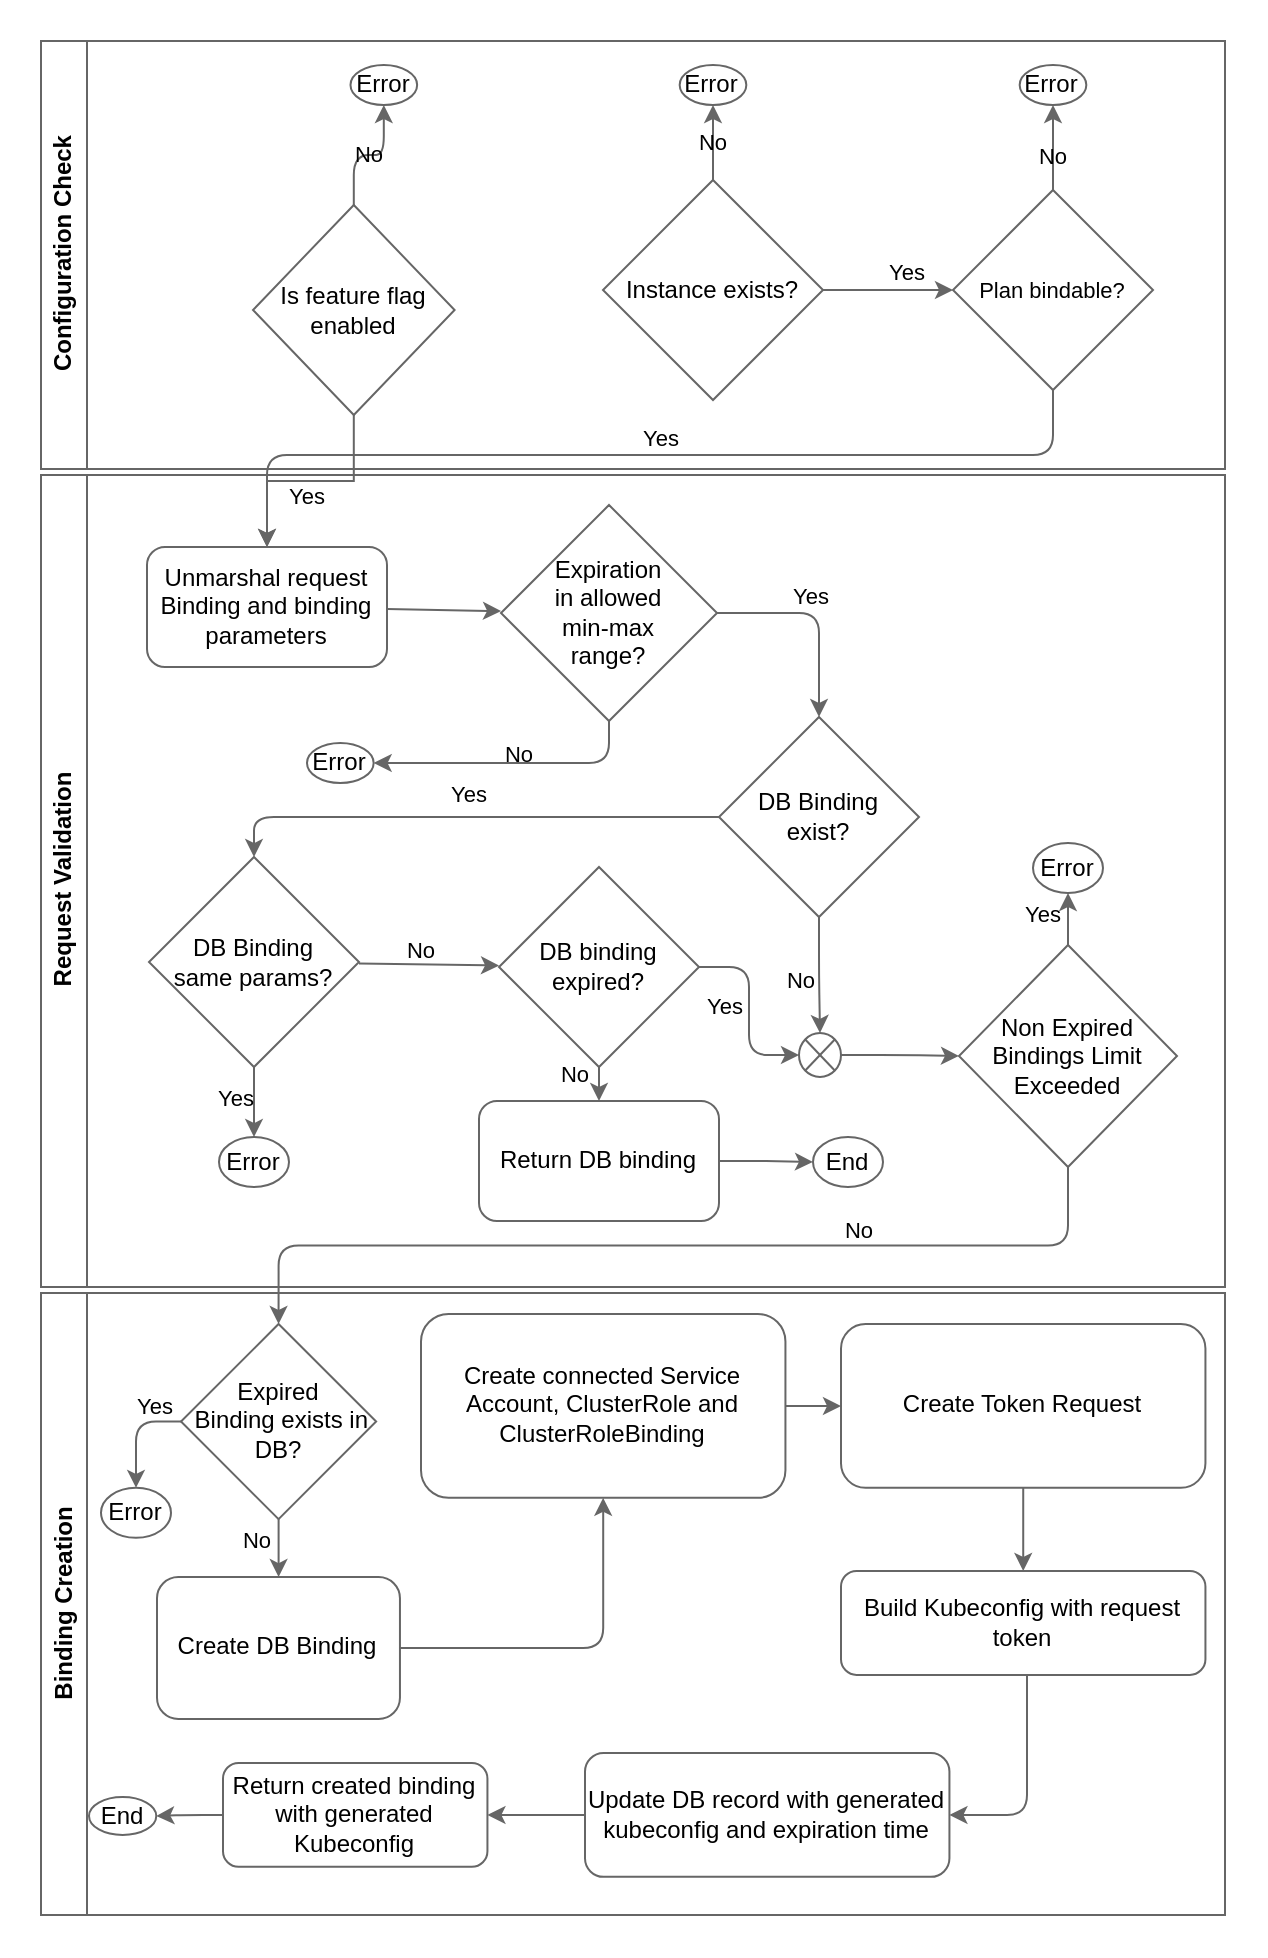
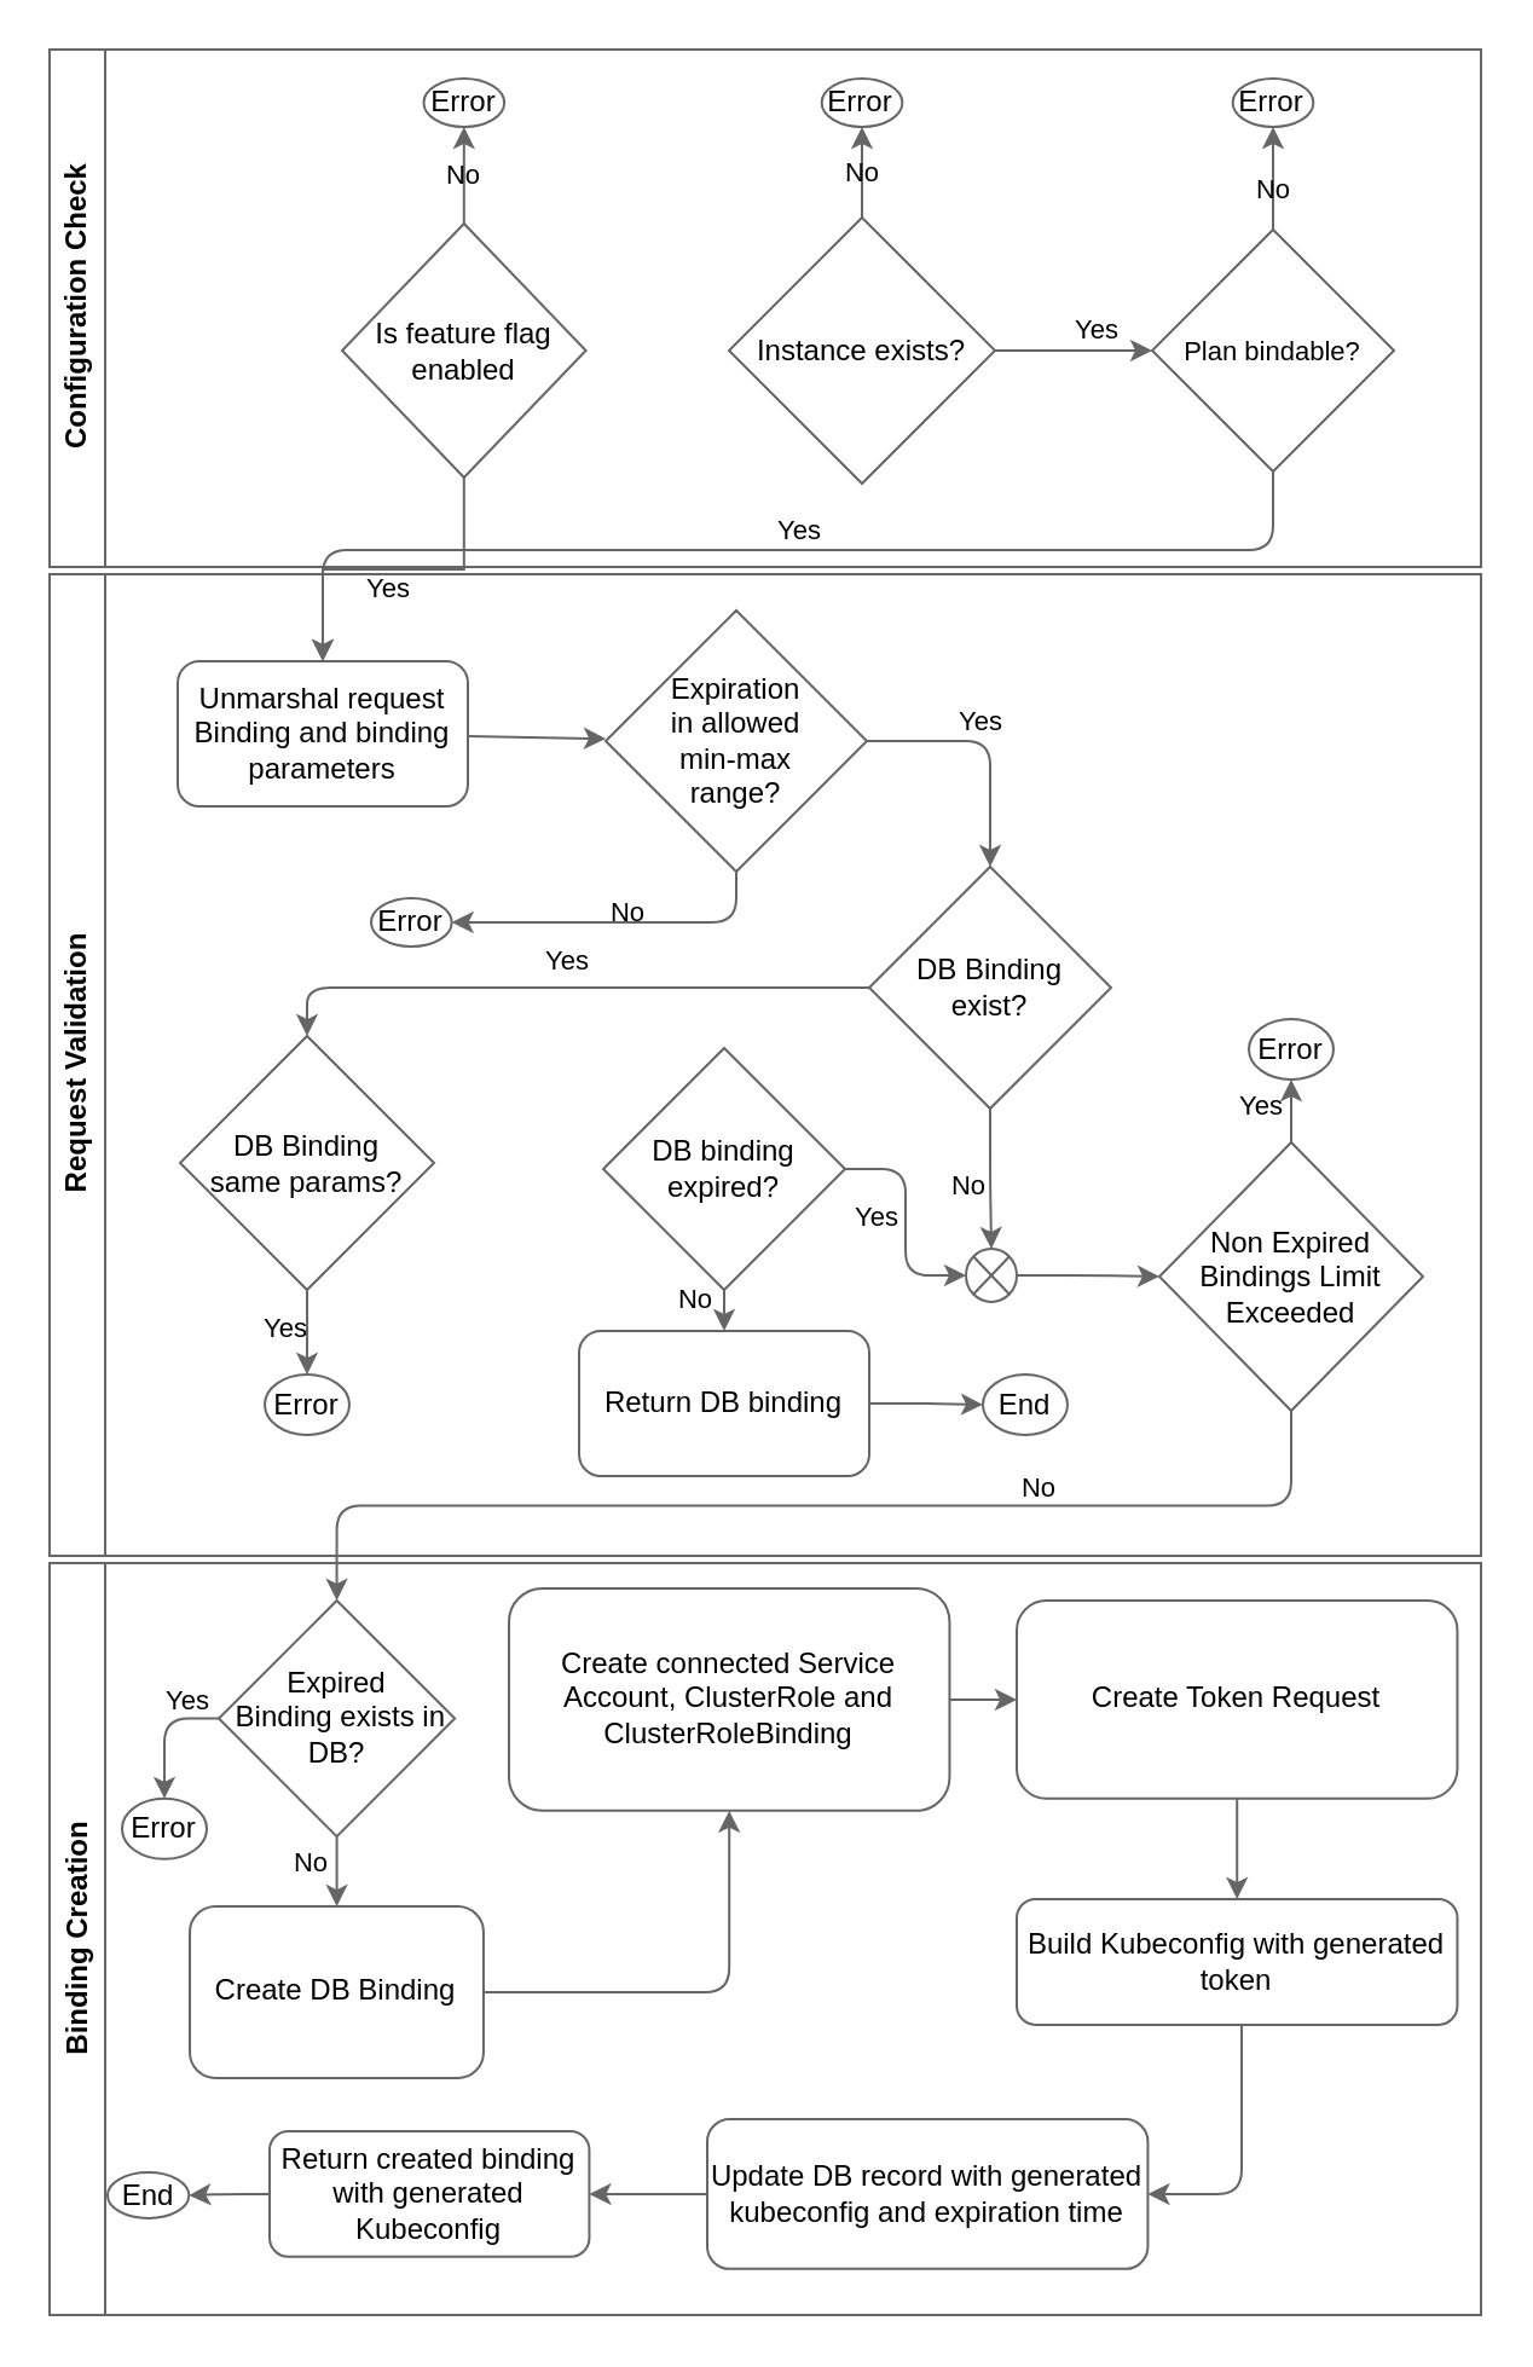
- <mxCell id="7" value="Is feature flag enabled" style="rhombus;whiteSpace=wrap;html=1;strokeWidth=1;rounded=0;labelBackgroundColor=none;fontColor=#000000;fillColor=#ffffff;strokeColor=#666666;" parent="5" vertex="1"><mxGeometry x="106" y="82" width="100.8" height="105" as="geometry" /></mxCell>
+ <mxCell id="7" value="Is feature flag enabled" style="rhombus;whiteSpace=wrap;html=1;strokeWidth=1;rounded=0;labelBackgroundColor=none;fontColor=#000000;fillColor=#ffffff;strokeColor=#666666;" parent="5" vertex="1"><mxGeometry x="121" y="72" width="100.8" height="105" as="geometry" /></mxCell>
- <mxCell id="34" style="edgeStyle=none;curved=0;rounded=1;orthogonalLoop=1;jettySize=auto;html=1;fontFamily=Architects Daughter;fontSource=https%3A%2F%2Ffonts.googleapis.com%2Fcss%3Ffamily%3DArchitects%2BDaughter;fontSize=16;startSize=6;endArrow=classic;endSize=6;sourcePerimeterSpacing=0;targetPerimeterSpacing=0;endFill=1;labelBackgroundColor=none;fontColor=#000000;strokeColor=#666666;" parent="19" source="33" target="21" edge="1"><mxGeometry relative="1" as="geometry"><mxPoint x="506.636" y="260" as="targetPoint" /></mxGeometry></mxCell>
- <mxCell id="35" value="&lt;font style=&quot;font-size: 11px;&quot; face=&quot;Helvetica&quot;&gt;No&lt;/font&gt;" style="edgeLabel;html=1;align=center;verticalAlign=middle;resizable=0;points=[];fontSize=16;fontFamily=Architects Daughter;fontSource=https%3A%2F%2Ffonts.googleapis.com%2Fcss%3Ffamily%3DArchitects%2BDaughter;labelBackgroundColor=none;fontColor=#000000;" parent="34" vertex="1" connectable="0"><mxGeometry x="-0.333" y="1" relative="1" as="geometry"><mxPoint x="7" y="-8" as="offset" /></mxGeometry></mxCell>
- <mxCell id="49" value="Build Kubeconfig with request token" style="whiteSpace=wrap;html=1;labelBackgroundColor=none;fontColor=#000000;fillColor=#ffffff;strokeColor=#666666;rounded=1;" parent="48" vertex="1"><mxGeometry x="400" y="139" width="182.22" height="51.94" as="geometry" /></mxCell>
+ <mxCell id="49" value="Build Kubeconfig with generated token" style="whiteSpace=wrap;html=1;labelBackgroundColor=none;fontColor=#000000;fillColor=#ffffff;strokeColor=#666666;rounded=1;" parent="48" vertex="1"><mxGeometry x="400" y="139" width="182.22" height="51.94" as="geometry" /></mxCell>
